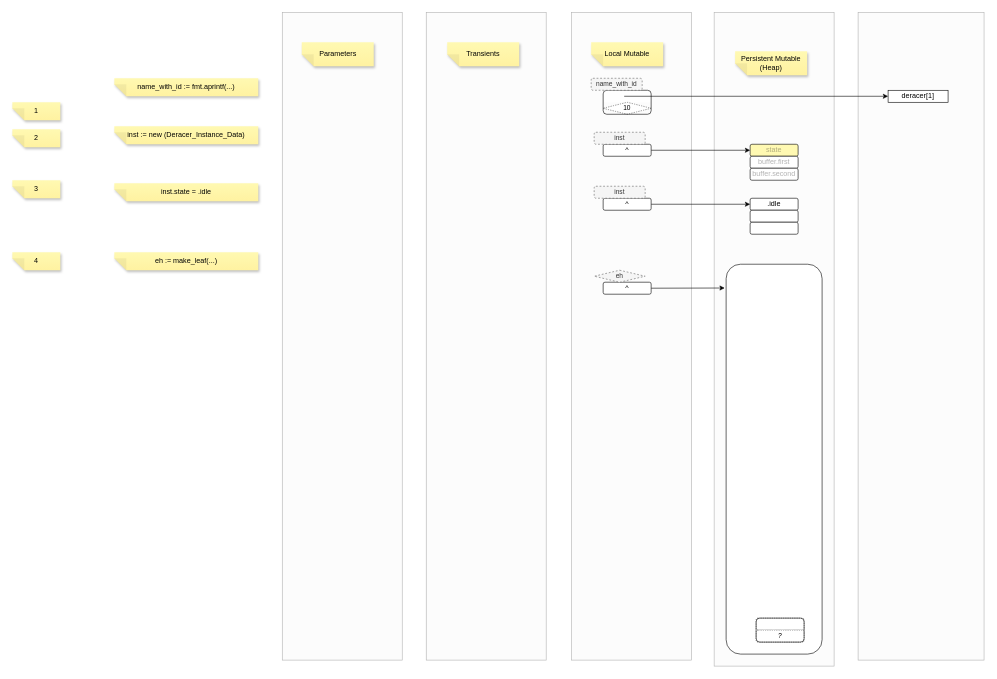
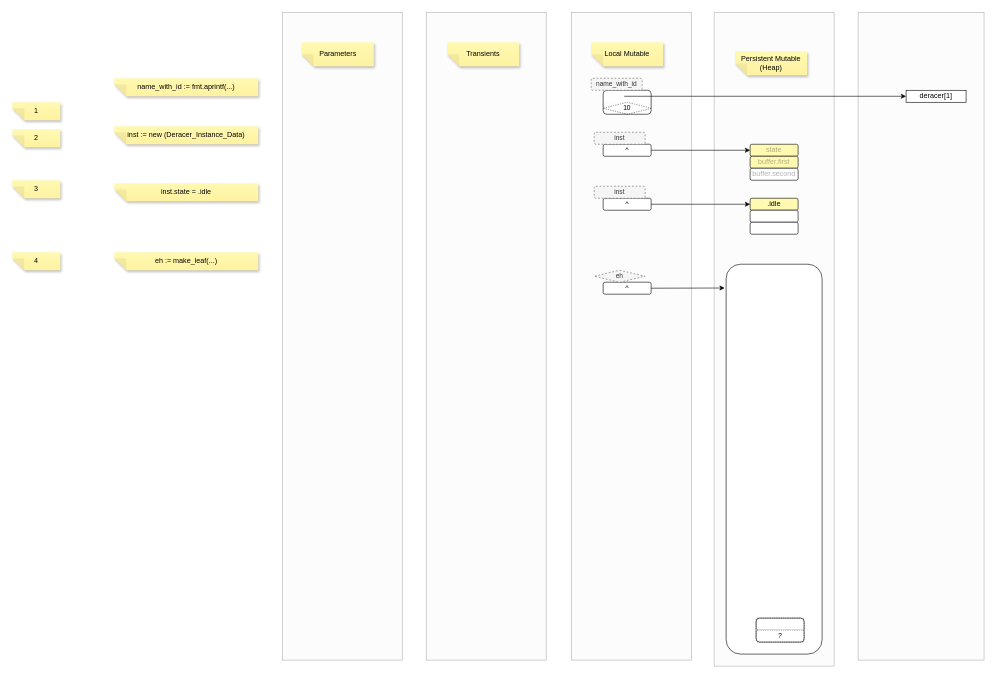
- <mxCell id="12" value="deracer[1]" style="rounded=0;whiteSpace=wrap;html=1;" vertex="1" parent="1"><mxGeometry x="1480" y="150" width="100" height="20" as="geometry" /></mxCell>
+ <mxCell id="12" value="deracer[1]" style="rounded=0;whiteSpace=wrap;html=1;" vertex="1" parent="1"><mxGeometry x="1510" y="150" width="100" height="20" as="geometry" /></mxCell>
- <mxCell id="19" value="buffer.first" style="rounded=1;whiteSpace=wrap;html=1;textOpacity=30;" vertex="1" parent="1"><mxGeometry x="1250" y="260" width="80" height="20" as="geometry" /></mxCell>
+ <mxCell id="19" value="buffer.first" style="rounded=1;whiteSpace=wrap;html=1;textOpacity=30;fillColor=#fff9b2;" vertex="1" parent="1"><mxGeometry x="1250" y="260" width="80" height="20" as="geometry" /></mxCell>
- <mxCell id="24" value=".idle" style="rounded=1;whiteSpace=wrap;html=1;" vertex="1" parent="1"><mxGeometry x="1250" y="330" width="80" height="20" as="geometry" /></mxCell>
+ <mxCell id="24" value=".idle" style="rounded=1;whiteSpace=wrap;html=1;fillColor=#fff9b2;" vertex="1" parent="1"><mxGeometry x="1250" y="330" width="80" height="20" as="geometry" /></mxCell>
